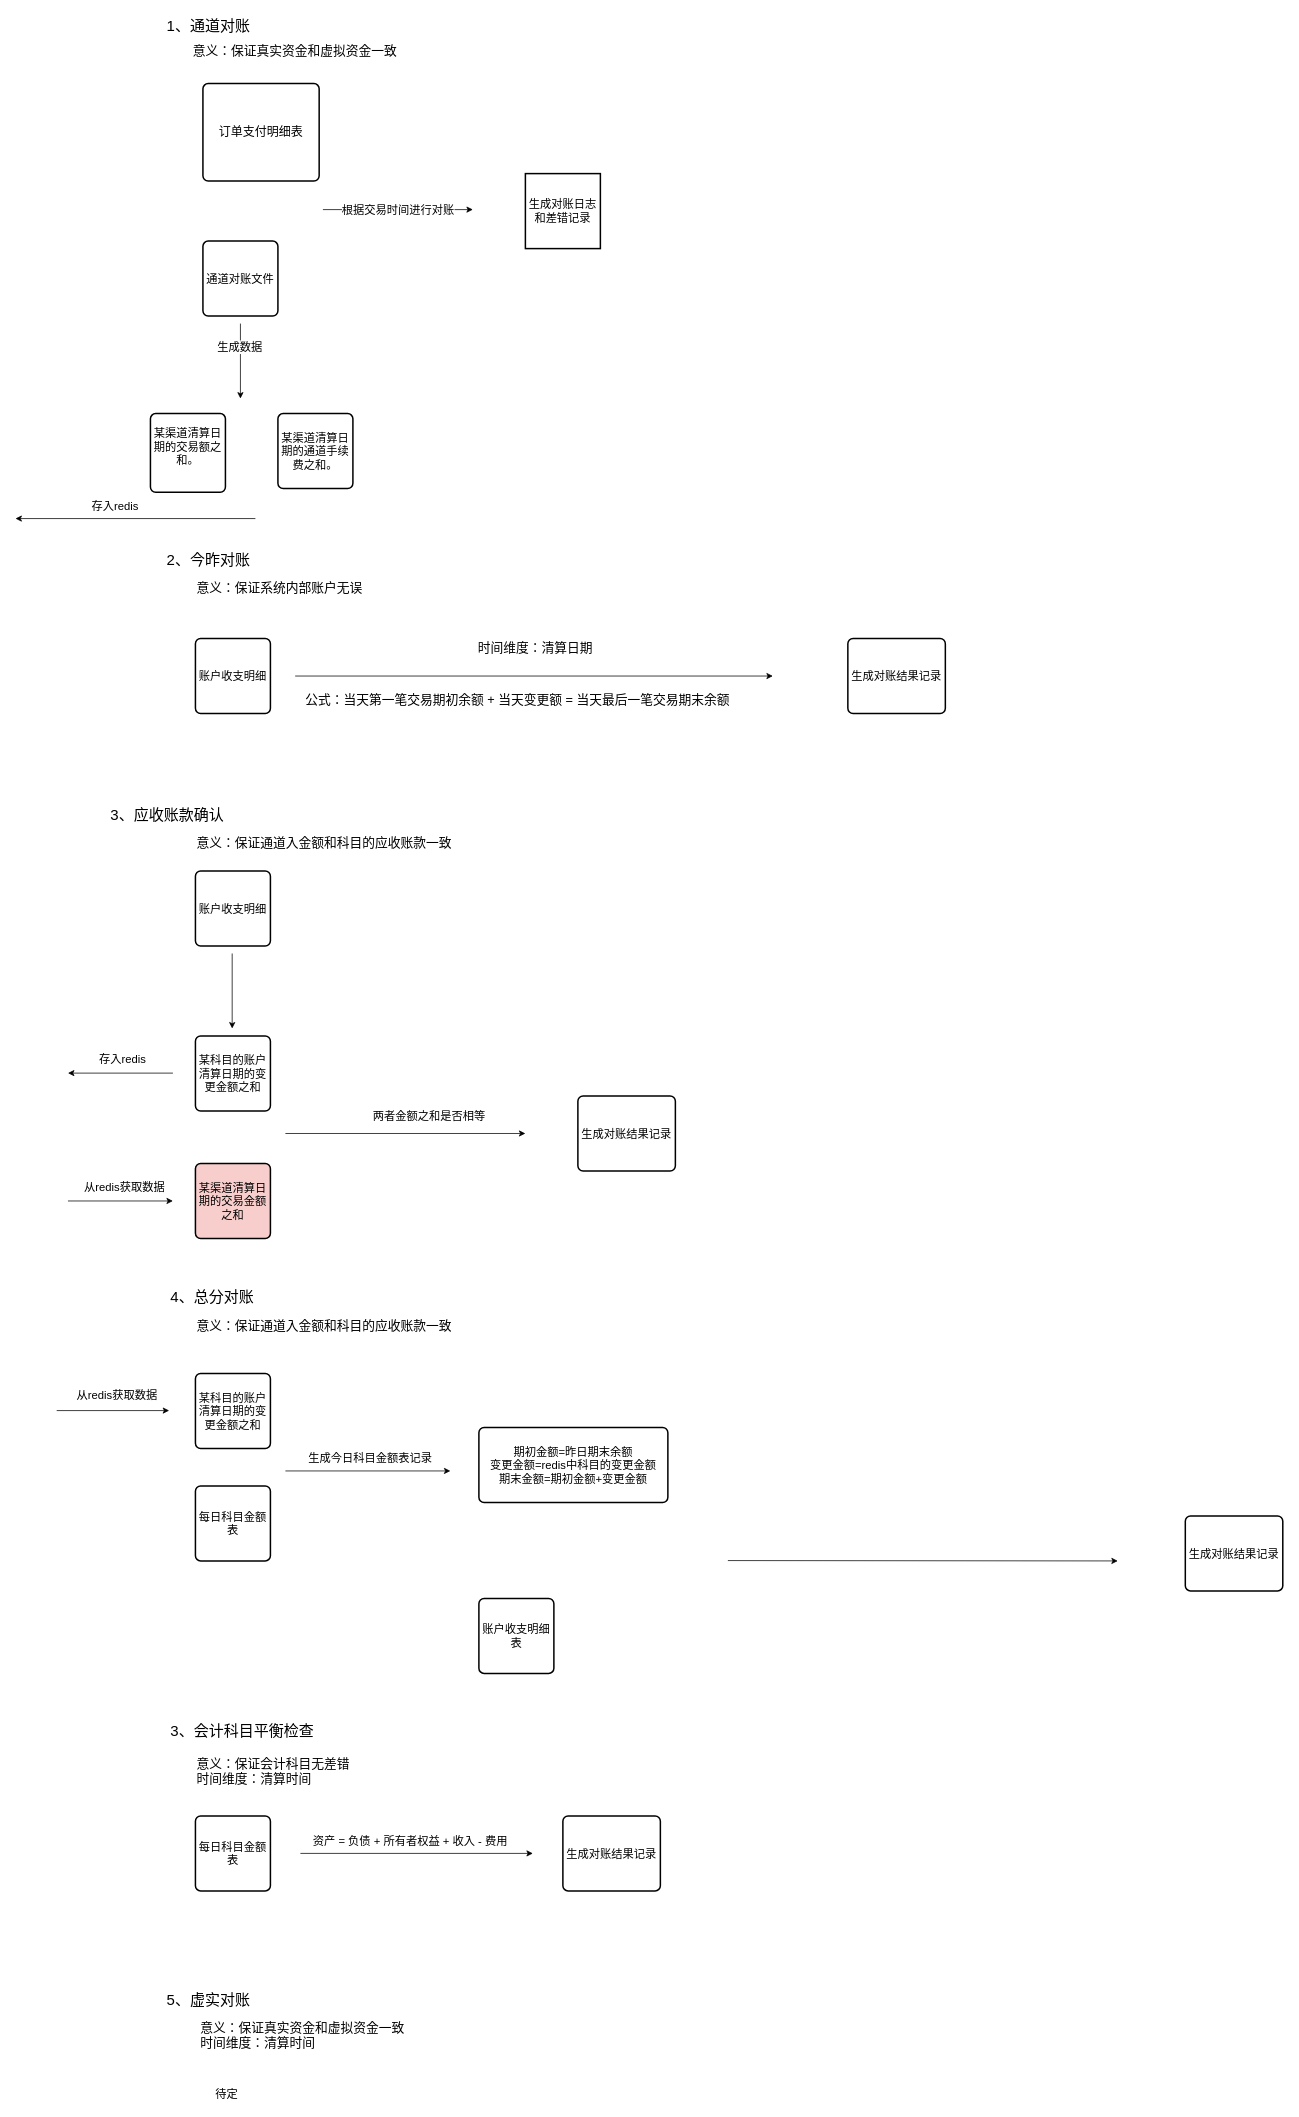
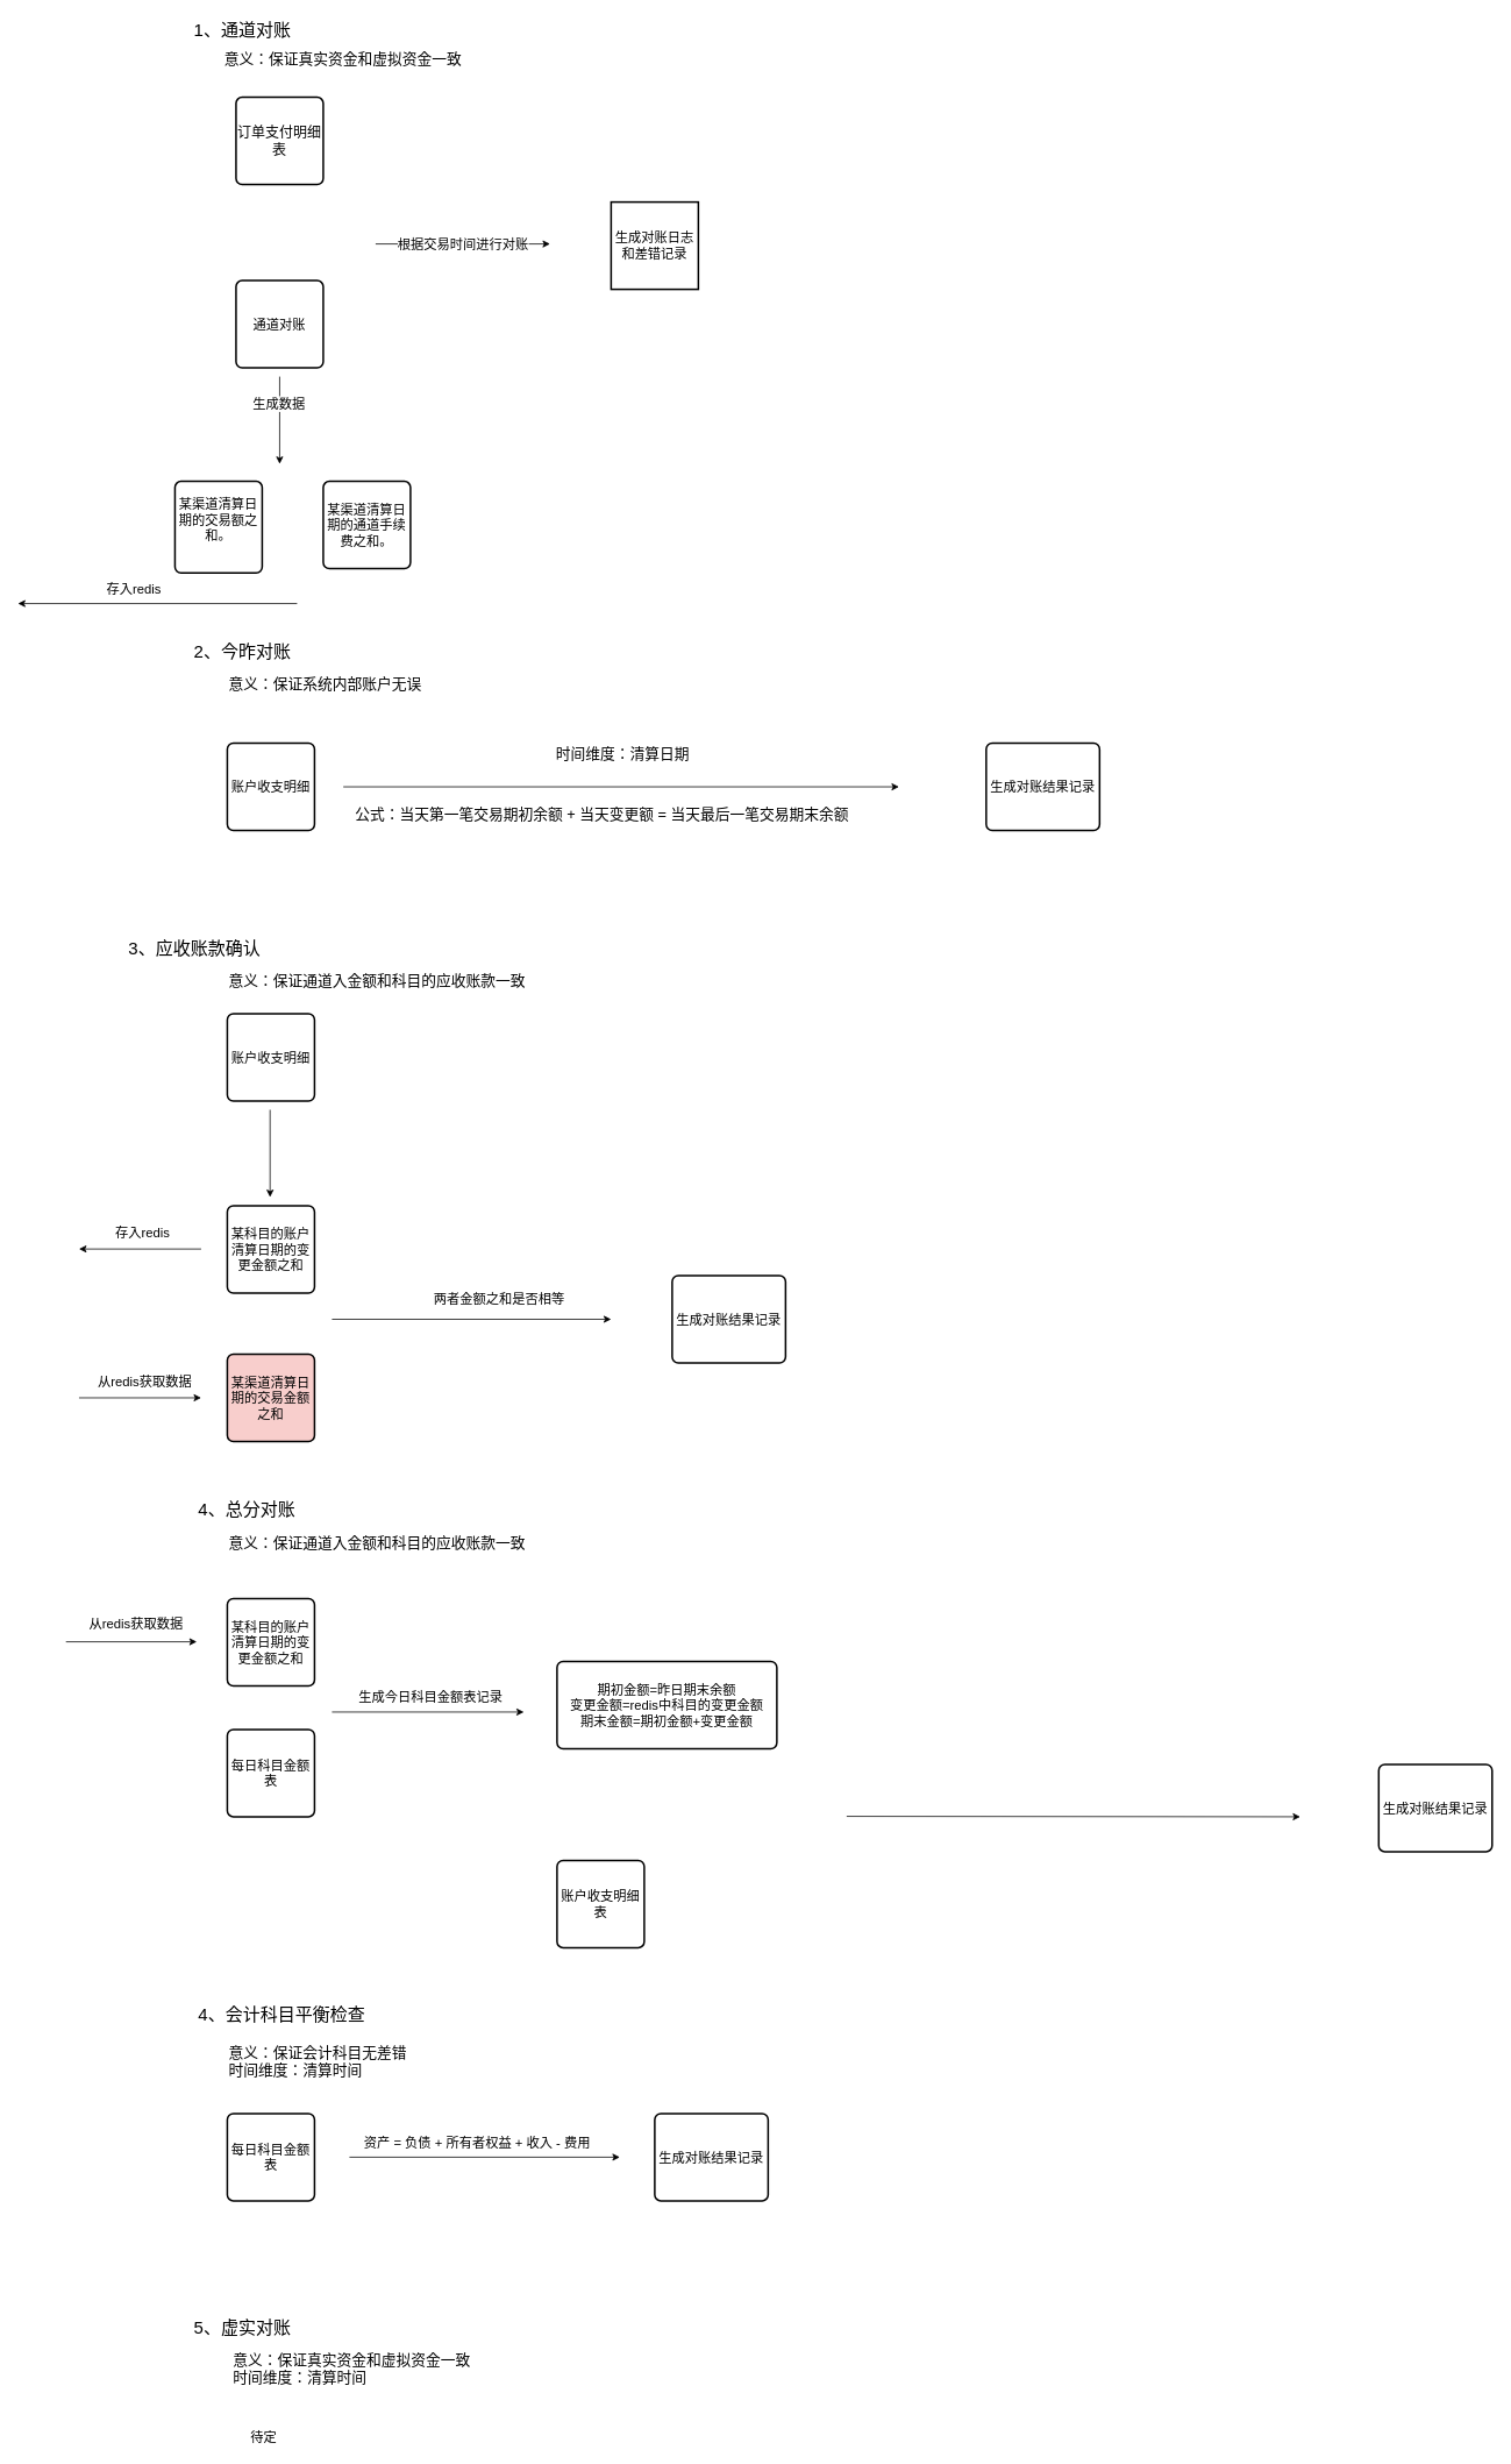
- <mxCell id="2" value="订单支付明细表" style="rounded=1;whiteSpace=wrap;html=1;absoluteArcSize=1;arcSize=14;strokeWidth=2;fontSize=16;" vertex="1" parent="1"><mxGeometry x="270" y="111" width="155" height="130" as="geometry" /></mxCell>
+ <mxCell id="2" value="订单支付明细表" style="rounded=1;whiteSpace=wrap;html=1;absoluteArcSize=1;arcSize=14;strokeWidth=2;fontSize=16;" vertex="1" parent="1"><mxGeometry x="270" y="111" width="100" height="100" as="geometry" /></mxCell>
- <mxCell id="5" value="通道对账文件" style="rounded=1;whiteSpace=wrap;html=1;absoluteArcSize=1;arcSize=14;strokeWidth=2;fontSize=15;" vertex="1" parent="1"><mxGeometry x="270" y="321" width="100" height="100" as="geometry" /></mxCell>
+ <mxCell id="5" value="通道对账" style="rounded=1;whiteSpace=wrap;html=1;absoluteArcSize=1;arcSize=14;strokeWidth=2;fontSize=15;" vertex="1" parent="1"><mxGeometry x="270" y="321" width="100" height="100" as="geometry" /></mxCell>
- <mxCell id="46" value="3、会计科目平衡检查&lt;br style=&quot;font-size: 20px&quot;&gt;" style="text;html=1;resizable=0;points=[];autosize=1;align=left;verticalAlign=top;spacingTop=-4;fontSize=20;" vertex="1" parent="1"><mxGeometry x="225" y="2293" width="210" height="30" as="geometry" /></mxCell>
+ <mxCell id="46" value="4、会计科目平衡检查&lt;br style=&quot;font-size: 20px&quot;&gt;" style="text;html=1;resizable=0;points=[];autosize=1;align=left;verticalAlign=top;spacingTop=-4;fontSize=20;" vertex="1" parent="1"><mxGeometry x="225" y="2293" width="210" height="30" as="geometry" /></mxCell>
